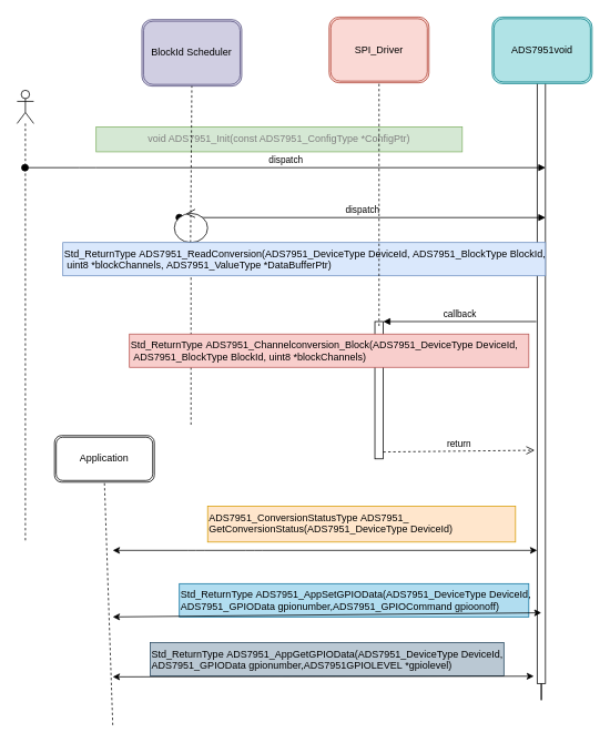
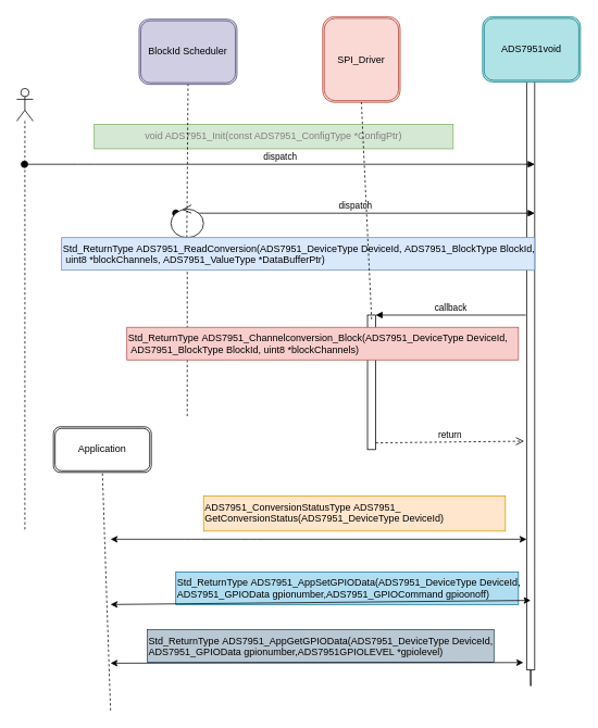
- <mxCell id="6" value="SPI_Driver" style="shape=ext;double=1;rounded=1;whiteSpace=wrap;html=1;fillColor=#fad9d5;strokeColor=#ae4132;" vertex="1" parent="1"><mxGeometry x="395" y="20" width="120" height="79" as="geometry" /></mxCell>
+ <mxCell id="6" value="SPI_Driver" style="shape=ext;double=1;rounded=1;whiteSpace=wrap;html=1;fillColor=#fad9d5;strokeColor=#ae4132;" vertex="1" parent="1"><mxGeometry x="395" y="20" width="95" height="105" as="geometry" /></mxCell>
